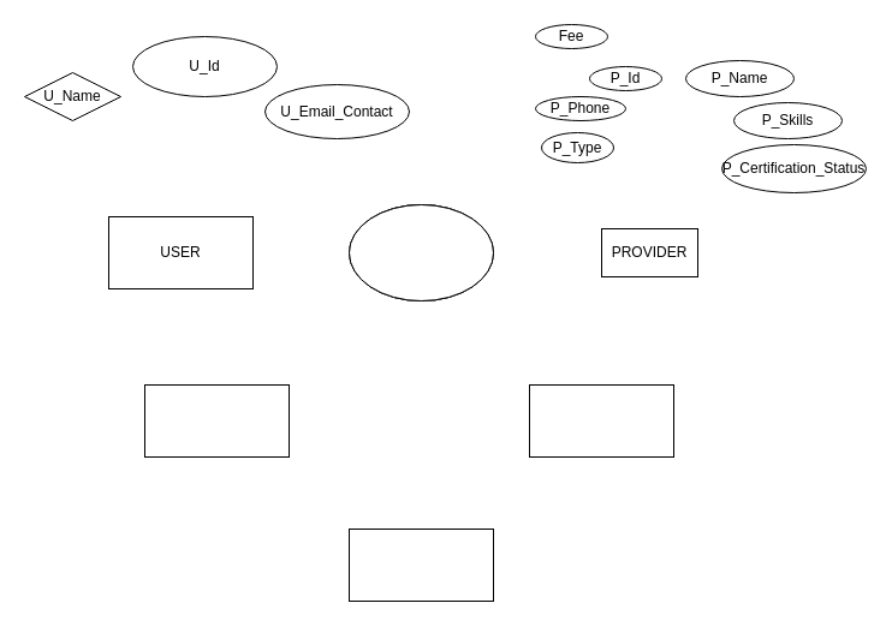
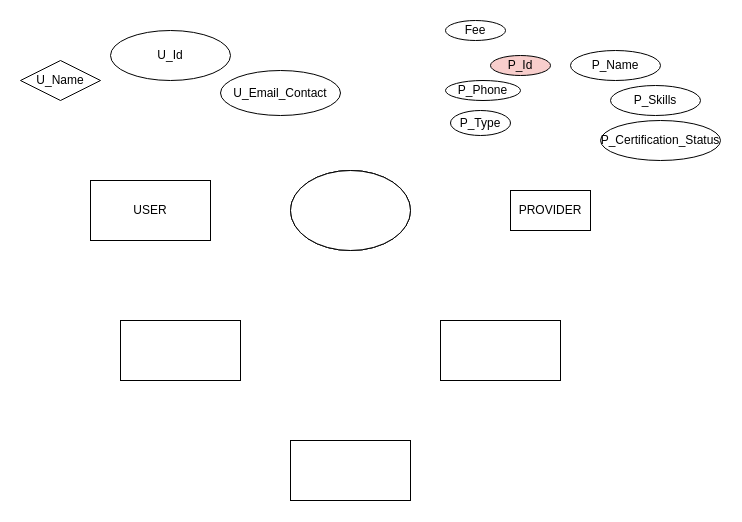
- <mxCell id="7" value="P_Id" style="ellipse;whiteSpace=wrap;html=1;" vertex="1" parent="1"><mxGeometry x="490" y="55" width="60" height="20" as="geometry" /></mxCell>
+ <mxCell id="7" value="P_Id" style="ellipse;whiteSpace=wrap;html=1;fillColor=#f8cecc;" vertex="1" parent="1"><mxGeometry x="490" y="55" width="60" height="20" as="geometry" /></mxCell>
- <mxCell id="5" value="PROVIDER" style="rounded=0;whiteSpace=wrap;html=1;" vertex="1" parent="1"><mxGeometry x="500" y="190" width="80" height="40" as="geometry" /></mxCell>
+ <mxCell id="5" value="PROVIDER" style="rounded=0;whiteSpace=wrap;html=1;" vertex="1" parent="1"><mxGeometry x="510" y="190" width="80" height="40" as="geometry" /></mxCell>
